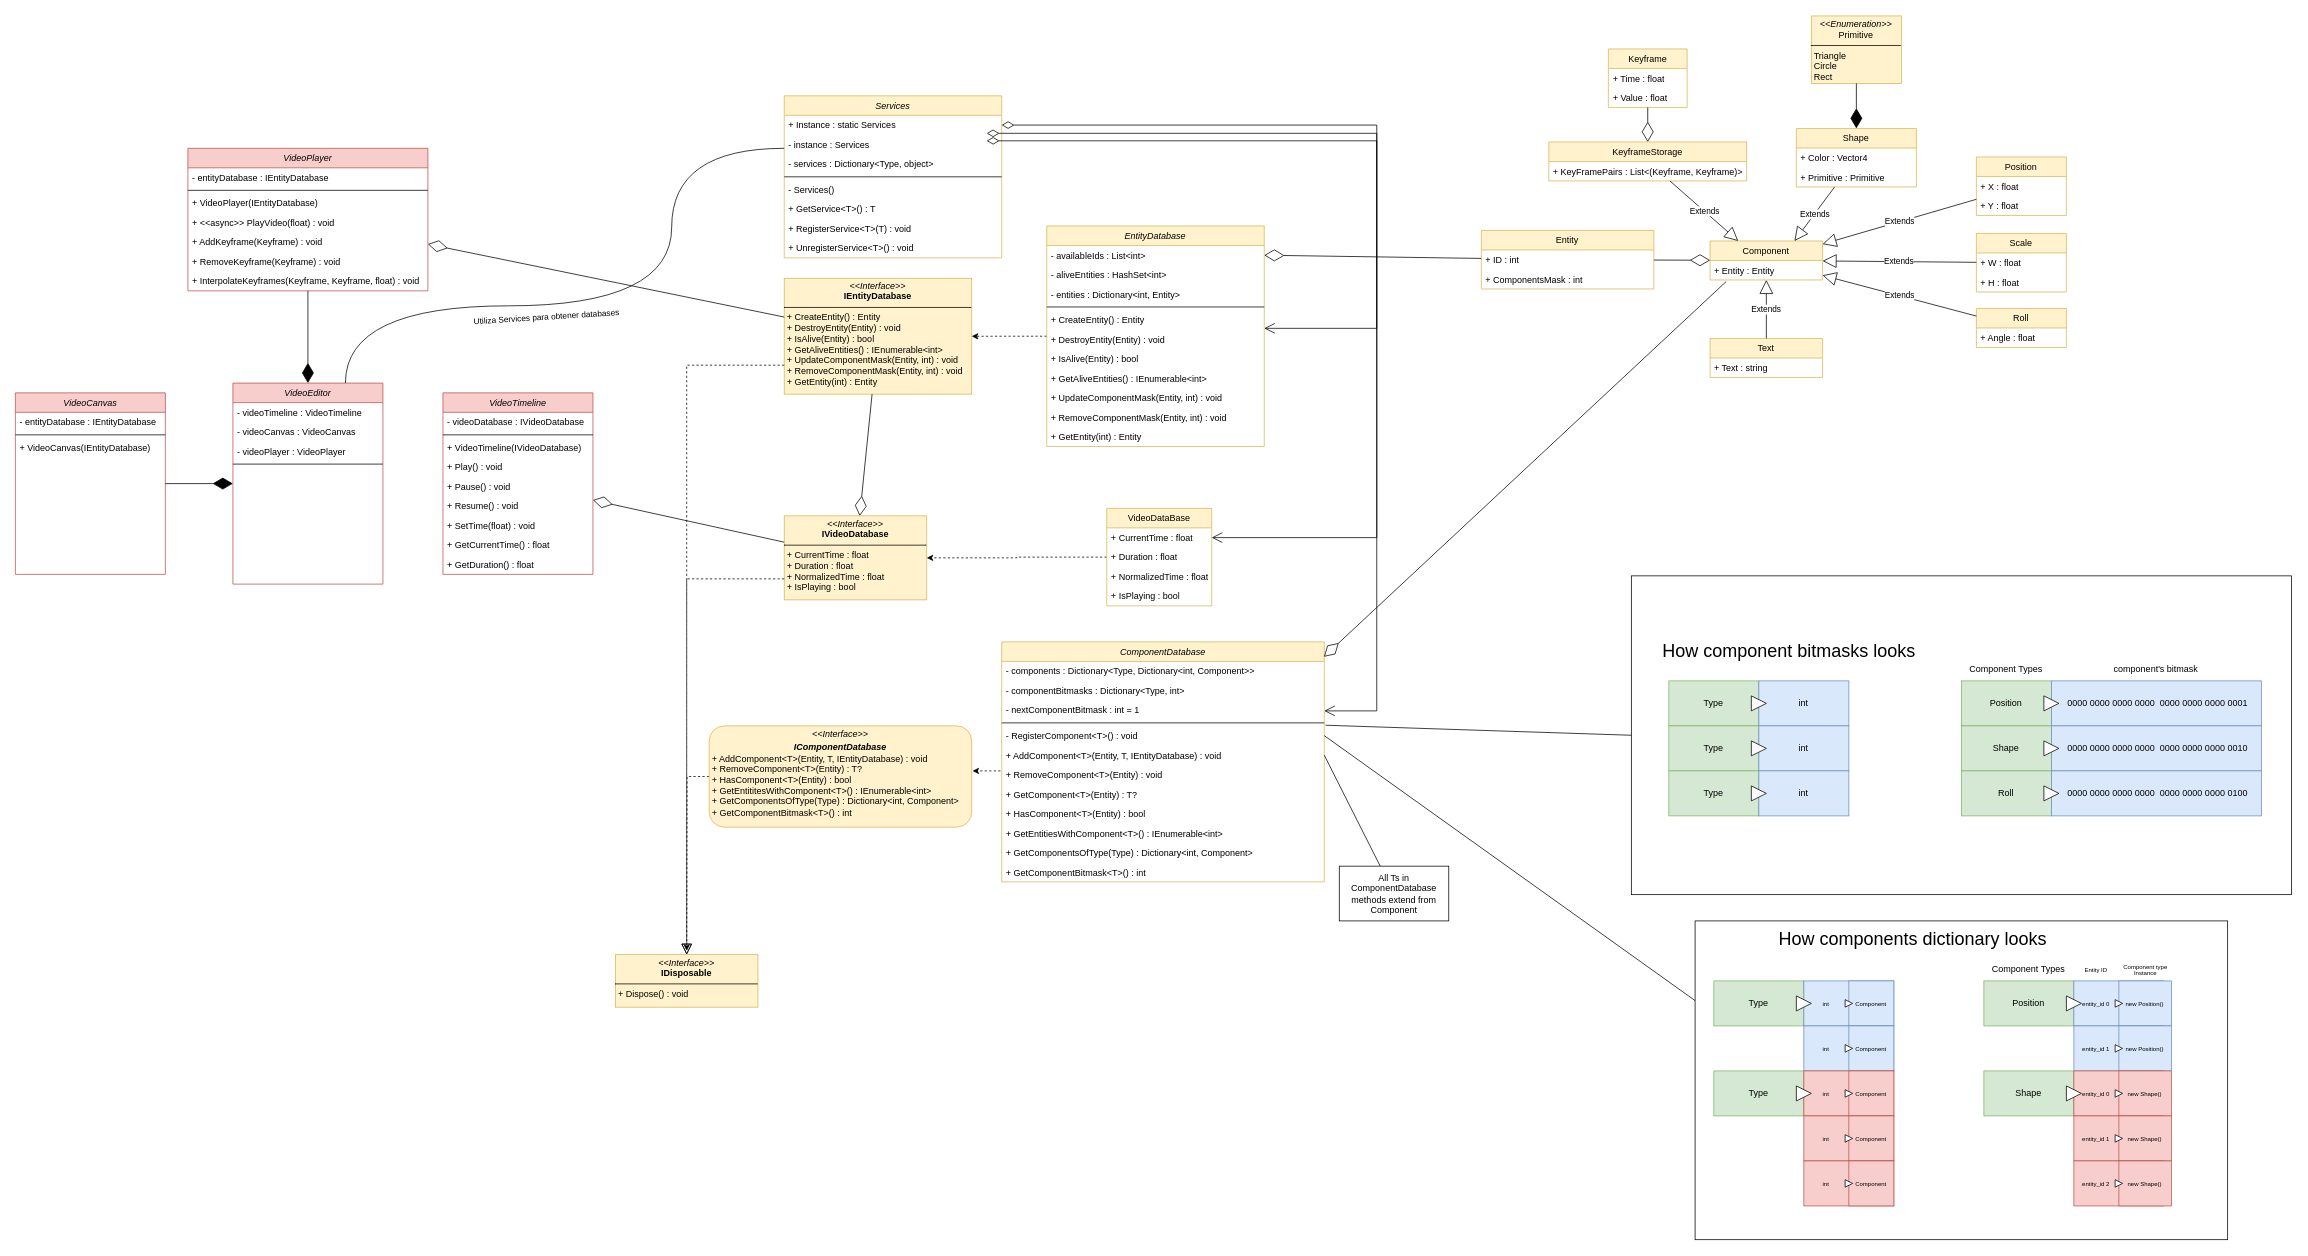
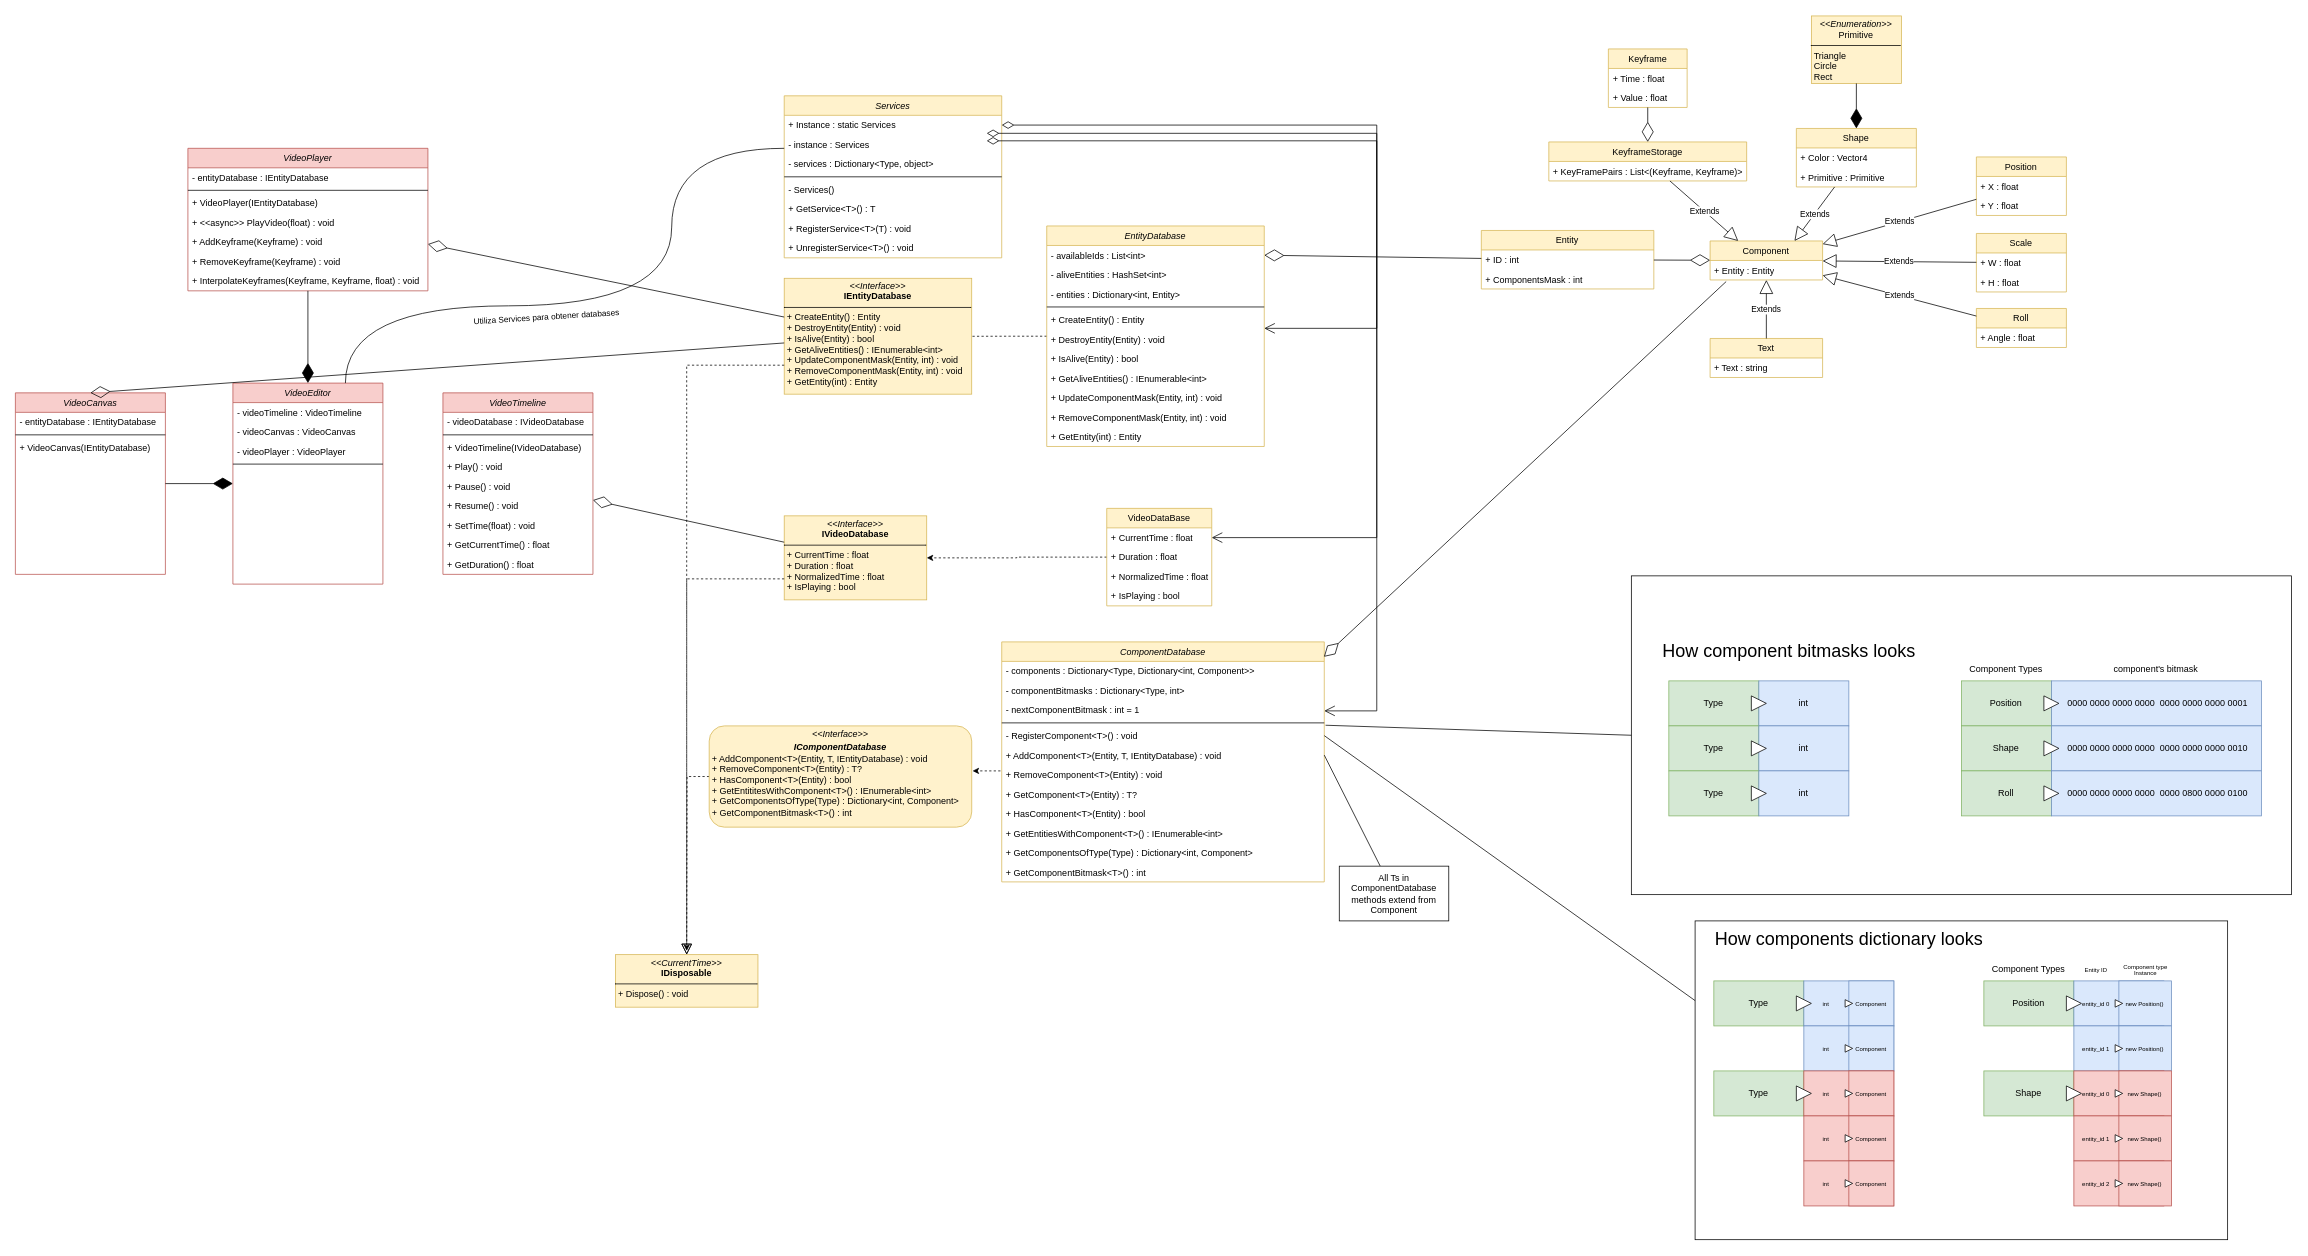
- <mxCell id="19" style="edgeStyle=orthogonalEdgeStyle;rounded=0;orthogonalLoop=1;jettySize=auto;html=1;dashed=1;" parent="1" source="20" target="12" edge="1"><mxGeometry relative="1" as="geometry" /></mxCell>
+ <mxCell id="19" style="edgeStyle=orthogonalEdgeStyle;rounded=0;orthogonalLoop=1;jettySize=auto;html=1;dashed=1;endArrow=none;" parent="1" source="20" target="12" edge="1"><mxGeometry relative="1" as="geometry" /></mxCell>
- <mxCell id="75" value="" style="endArrow=diamondThin;endFill=0;endSize=24;html=1;rounded=0;" parent="1" source="12" target="44" edge="1"><mxGeometry width="160" relative="1" as="geometry"><mxPoint x="425" y="687" as="sourcePoint" /><mxPoint x="585" y="687" as="targetPoint" /></mxGeometry></mxCell>
+ <mxCell id="75" value="" style="endArrow=diamondThin;endFill=0;endSize=24;html=1;rounded=0;entryX=0.5;entryY=0;entryDx=0;entryDy=0;" parent="1" source="12" target="50" edge="1"><mxGeometry width="160" relative="1" as="geometry"><mxPoint x="425" y="687" as="sourcePoint" /><mxPoint x="585" y="687" as="targetPoint" /></mxGeometry></mxCell>
- <mxCell id="213" value="0000 0000 0000 0000&amp;nbsp; 0000 0000 0000 0100" style="text;html=1;strokeColor=none;fillColor=none;align=left;verticalAlign=middle;whiteSpace=wrap;rounded=0;" vertex="1" parent="1"><mxGeometry x="2754.38" y="1042" width="250" height="30" as="geometry" /></mxCell>
+ <mxCell id="213" value="0000 0000 0000 0000&amp;nbsp; 0000 0800 0000 0100" style="text;html=1;strokeColor=none;fillColor=none;align=left;verticalAlign=middle;whiteSpace=wrap;rounded=0;" vertex="1" parent="1"><mxGeometry x="2754.38" y="1042" width="250" height="30" as="geometry" /></mxCell>
- <mxCell id="119" value="&lt;font style=&quot;font-size: 24px;&quot;&gt;How components dictionary looks&lt;/font&gt;" style="text;html=1;strokeColor=none;fillColor=none;align=left;verticalAlign=middle;whiteSpace=wrap;rounded=0;" vertex="1" parent="1"><mxGeometry x="2369.38" y="1237" width="380" height="30" as="geometry" /></mxCell>
+ <mxCell id="119" value="&lt;font style=&quot;font-size: 24px;&quot;&gt;How components dictionary looks&lt;/font&gt;" style="text;html=1;strokeColor=none;fillColor=none;align=left;verticalAlign=middle;whiteSpace=wrap;rounded=0;" vertex="1" parent="1"><mxGeometry x="2284.38" y="1237" width="380" height="30" as="geometry" /></mxCell>
- <mxCell id="43" value="&lt;p style=&quot;margin:0px;margin-top:4px;text-align:center;&quot;&gt;&lt;i&gt;&amp;lt;&amp;lt;Interface&amp;gt;&amp;gt;&lt;/i&gt;&lt;br&gt;&lt;b&gt;IDisposable&lt;/b&gt;&lt;/p&gt;&lt;hr size=&quot;1&quot; style=&quot;border-style:solid;&quot;&gt;&lt;p style=&quot;margin:0px;margin-left:4px;&quot;&gt;+ Dispose() : void&lt;/p&gt;" style="verticalAlign=top;align=left;overflow=fill;html=1;whiteSpace=wrap;fillColor=#fff2cc;strokeColor=#d6b656;" parent="1" vertex="1"><mxGeometry x="820" y="1272" width="190" height="70" as="geometry" /></mxCell>
+ <mxCell id="43" value="&lt;p style=&quot;margin:0px;margin-top:4px;text-align:center;&quot;&gt;&lt;i&gt;&amp;lt;&amp;lt;CurrentTime&amp;gt;&amp;gt;&lt;/i&gt;&lt;br&gt;&lt;b&gt;IDisposable&lt;/b&gt;&lt;/p&gt;&lt;hr size=&quot;1&quot; style=&quot;border-style:solid;&quot;&gt;&lt;p style=&quot;margin:0px;margin-left:4px;&quot;&gt;+ Dispose() : void&lt;/p&gt;" style="verticalAlign=top;align=left;overflow=fill;html=1;whiteSpace=wrap;fillColor=#fff2cc;strokeColor=#d6b656;" parent="1" vertex="1"><mxGeometry x="820" y="1272" width="190" height="70" as="geometry" /></mxCell>
